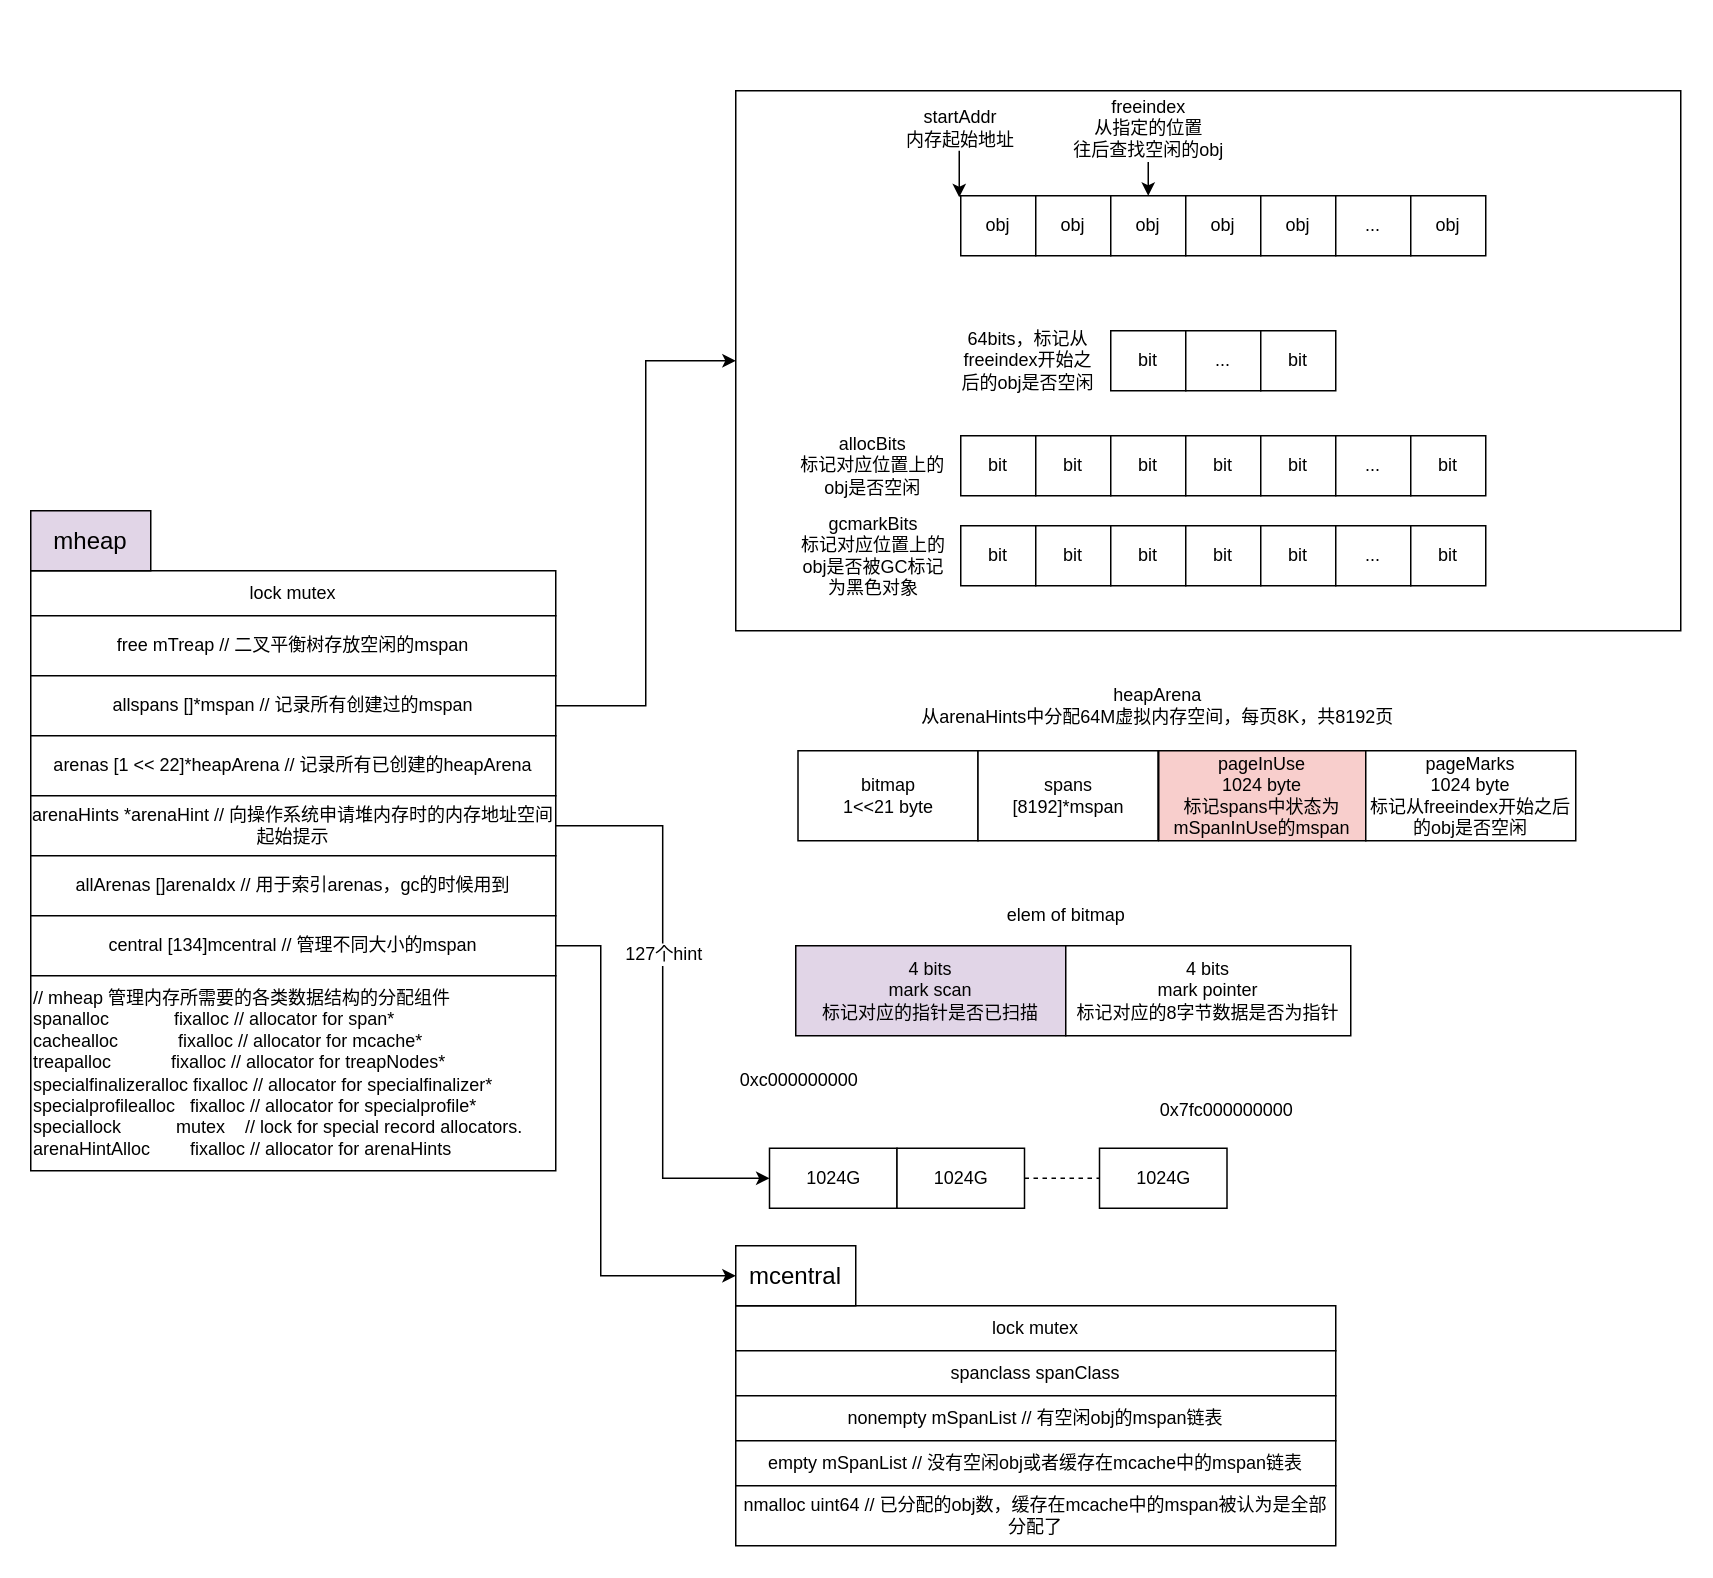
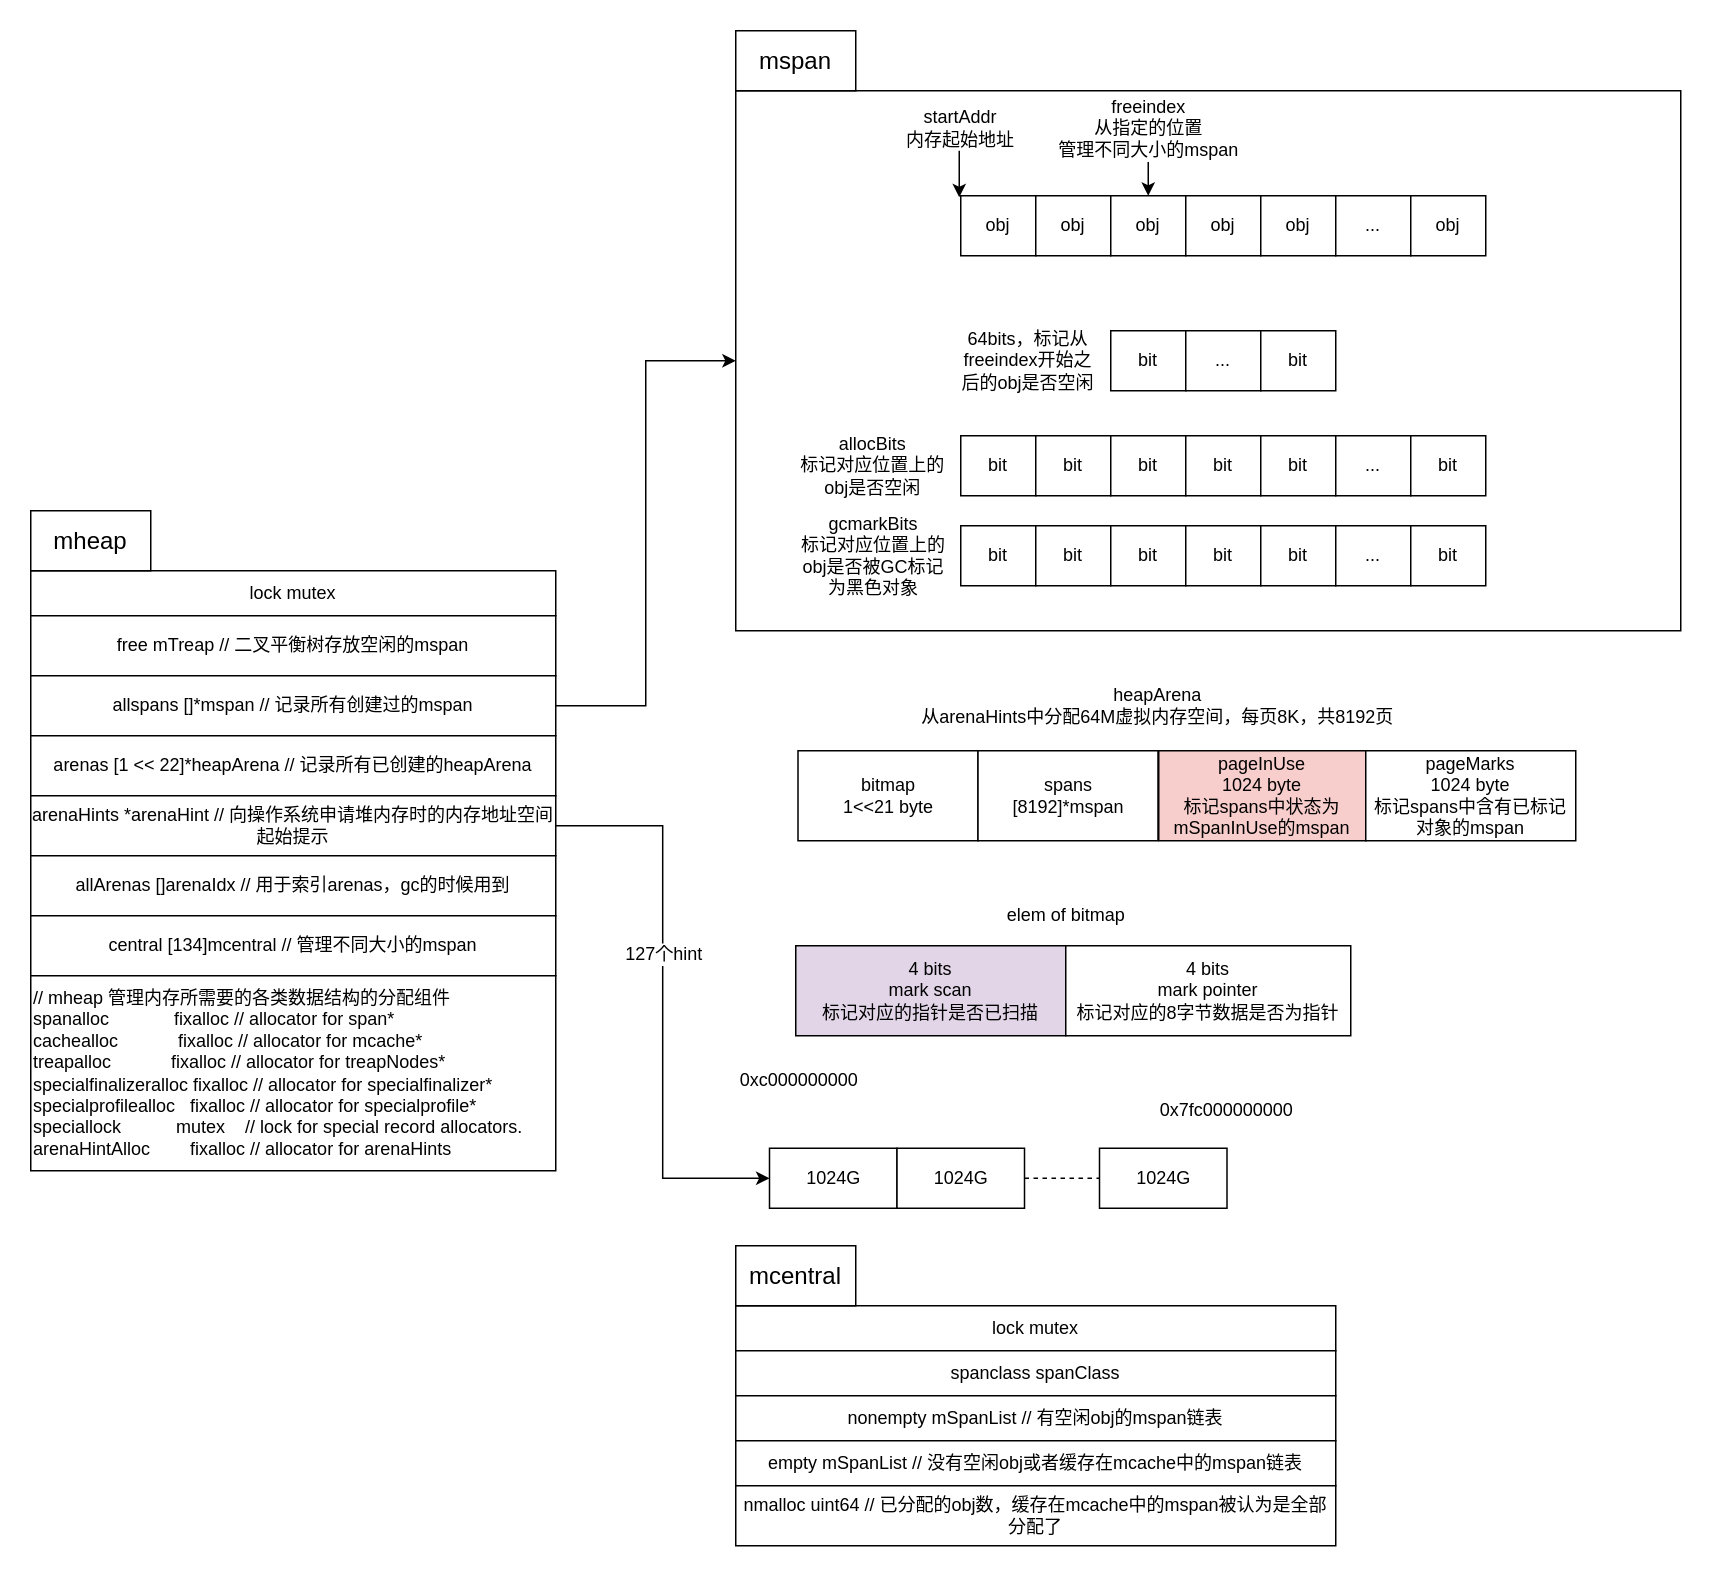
+ <mxCell id="52" value="&lt;font style=&quot;font-size: 16px&quot;&gt;mspan&lt;/font&gt;" style="rounded=0;whiteSpace=wrap;html=1;align=center;" vertex="1" parent="1"><mxGeometry x="490" y="20" width="80" height="40" as="geometry" /></mxCell>
- <mxCell id="41" value="freeindex&lt;br&gt;从指定的位置&lt;br&gt;往后查找空闲的obj" style="text;html=1;strokeColor=none;fillColor=none;align=center;verticalAlign=middle;whiteSpace=wrap;rounded=0;" vertex="1" parent="1"><mxGeometry x="696.5" y="62.5" width="137" height="45" as="geometry" /></mxCell>
+ <mxCell id="41" value="freeindex&lt;br&gt;从指定的位置&lt;br&gt;管理不同大小的mspan" style="text;html=1;strokeColor=none;fillColor=none;align=center;verticalAlign=middle;whiteSpace=wrap;rounded=0;" vertex="1" parent="1"><mxGeometry x="696.5" y="62.5" width="137" height="45" as="geometry" /></mxCell>
- <mxCell id="51" value="&lt;font style=&quot;font-size: 16px&quot;&gt;mheap&lt;/font&gt;" style="rounded=0;whiteSpace=wrap;html=1;align=center;fillColor=#e1d5e7;" vertex="1" parent="1"><mxGeometry x="20" y="340" width="80" height="40" as="geometry" /></mxCell>
+ <mxCell id="51" value="&lt;font style=&quot;font-size: 16px&quot;&gt;mheap&lt;/font&gt;" style="rounded=0;whiteSpace=wrap;html=1;align=center;" vertex="1" parent="1"><mxGeometry x="20" y="340" width="80" height="40" as="geometry" /></mxCell>
- <mxCell id="58" value="pageMarks&lt;br&gt;1024 byte&lt;br&gt;标记从freeindex开始之后的obj是否空闲" style="rounded=0;whiteSpace=wrap;html=1;" vertex="1" parent="1"><mxGeometry x="910" y="500" width="140" height="60" as="geometry" /></mxCell>
+ <mxCell id="58" value="pageMarks&lt;br&gt;1024 byte&lt;br&gt;标记spans中含有已标记对象的mspan" style="rounded=0;whiteSpace=wrap;html=1;" vertex="1" parent="1"><mxGeometry x="910" y="500" width="140" height="60" as="geometry" /></mxCell>
- <mxCell id="11" style="edgeStyle=orthogonalEdgeStyle;rounded=0;orthogonalLoop=1;jettySize=auto;html=1;entryX=0;entryY=0.5;entryDx=0;entryDy=0;" edge="1" parent="1" source="12" target="67"><mxGeometry relative="1" as="geometry"><Array as="points"><mxPoint x="400" y="630" /><mxPoint x="400" y="850" /></Array></mxGeometry></mxCell>
